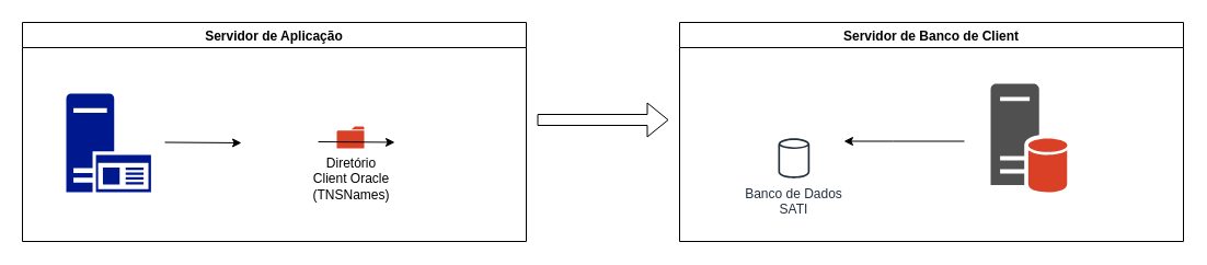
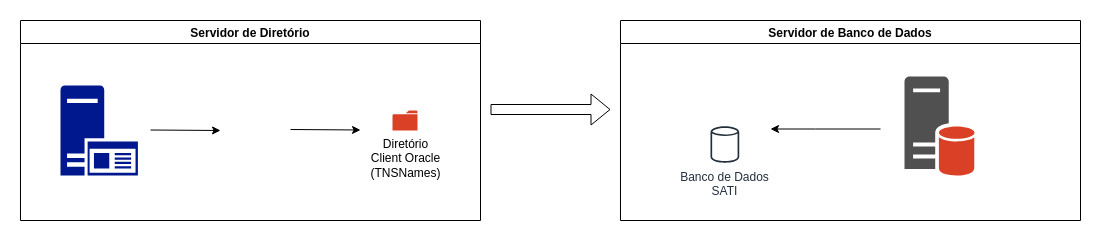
- <mxCell id="6" value="Servidor de Aplicação" style="swimlane;" vertex="1" parent="1"><mxGeometry x="20" y="20" width="460" height="200" as="geometry" /></mxCell>
+ <mxCell id="6" value="Servidor de Diretório" style="swimlane;" vertex="1" parent="1"><mxGeometry x="20" y="20" width="460" height="200" as="geometry" /></mxCell>
- <mxCell id="7" value="Servidor de Banco de Client" style="swimlane;" vertex="1" parent="1"><mxGeometry x="620" y="20" width="460" height="200" as="geometry" /></mxCell>
+ <mxCell id="7" value="Servidor de Banco de Dados" style="swimlane;" vertex="1" parent="1"><mxGeometry x="620" y="20" width="460" height="200" as="geometry" /></mxCell>
- <mxCell id="3" value="&lt;font style=&quot;vertical-align: inherit;&quot;&gt;&lt;font style=&quot;vertical-align: inherit;&quot;&gt;&lt;font style=&quot;vertical-align: inherit;&quot;&gt;Diretório&lt;/font&gt;&lt;/font&gt;&lt;/font&gt;&lt;div&gt;&lt;font style=&quot;vertical-align: inherit;&quot;&gt;&lt;font style=&quot;vertical-align: inherit;&quot;&gt;&lt;font style=&quot;vertical-align: inherit;&quot;&gt;Client Oracle&lt;/font&gt;&lt;/font&gt;&lt;/font&gt;&lt;/div&gt;&lt;div&gt;&lt;font style=&quot;vertical-align: inherit;&quot;&gt;&lt;font style=&quot;vertical-align: inherit;&quot;&gt;&lt;font style=&quot;vertical-align: inherit;&quot;&gt;(TNSNames)&lt;/font&gt;&lt;/font&gt;&lt;/font&gt;&lt;/div&gt;" style="sketch=0;pointerEvents=1;shadow=0;dashed=0;html=1;strokeColor=none;labelPosition=center;verticalLabelPosition=bottom;verticalAlign=top;outlineConnect=0;align=center;shape=mxgraph.office.concepts.folder;fillColor=#DA4026;" vertex="1" parent="1"><mxGeometry x="307" y="115" width="25" height="20" as="geometry" /></mxCell>
+ <mxCell id="3" value="&lt;font style=&quot;vertical-align: inherit;&quot;&gt;&lt;font style=&quot;vertical-align: inherit;&quot;&gt;&lt;font style=&quot;vertical-align: inherit;&quot;&gt;Diretório&lt;/font&gt;&lt;/font&gt;&lt;/font&gt;&lt;div&gt;&lt;font style=&quot;vertical-align: inherit;&quot;&gt;&lt;font style=&quot;vertical-align: inherit;&quot;&gt;&lt;font style=&quot;vertical-align: inherit;&quot;&gt;Client Oracle&lt;/font&gt;&lt;/font&gt;&lt;/font&gt;&lt;/div&gt;&lt;div&gt;&lt;font style=&quot;vertical-align: inherit;&quot;&gt;&lt;font style=&quot;vertical-align: inherit;&quot;&gt;&lt;font style=&quot;vertical-align: inherit;&quot;&gt;(TNSNames)&lt;/font&gt;&lt;/font&gt;&lt;/font&gt;&lt;/div&gt;" style="sketch=0;pointerEvents=1;shadow=0;dashed=0;html=1;strokeColor=none;labelPosition=center;verticalLabelPosition=bottom;verticalAlign=top;outlineConnect=0;align=center;shape=mxgraph.office.concepts.folder;fillColor=#DA4026;" vertex="1" parent="1"><mxGeometry x="392" y="110" width="25" height="20" as="geometry" /></mxCell>
